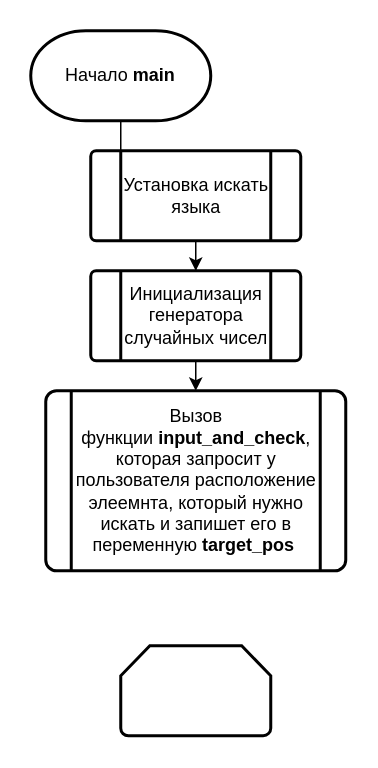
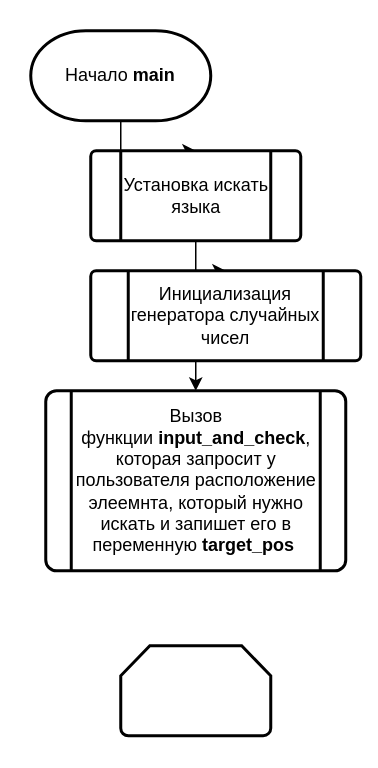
- <mxCell id="2" style="edgeStyle=orthogonalEdgeStyle;rounded=0;orthogonalLoop=1;jettySize=auto;html=1;exitX=0.5;exitY=1;exitDx=0;exitDy=0;exitPerimeter=0;entryX=0.5;entryY=0;entryDx=0;entryDy=0;endArrow=none;" edge="1" parent="1" source="3" target="5"><mxGeometry relative="1" as="geometry" /></mxCell>
+ <mxCell id="2" style="edgeStyle=orthogonalEdgeStyle;rounded=0;orthogonalLoop=1;jettySize=auto;html=1;exitX=0.5;exitY=1;exitDx=0;exitDy=0;exitPerimeter=0;entryX=0.5;entryY=0;entryDx=0;entryDy=0;" edge="1" parent="1" source="3" target="5"><mxGeometry relative="1" as="geometry" /></mxCell>
- <mxCell id="7" value="Инициализация генератора случайных чисел" style="verticalLabelPosition=middle;verticalAlign=middle;html=1;shape=process;whiteSpace=wrap;rounded=1;size=0.14;arcSize=6;strokeWidth=2;labelPosition=center;align=center;" vertex="1" parent="1"><mxGeometry x="60" y="180" width="140" height="60" as="geometry" /></mxCell>
+ <mxCell id="7" value="Инициализация генератора случайных чисел" style="verticalLabelPosition=middle;verticalAlign=middle;html=1;shape=process;whiteSpace=wrap;rounded=1;size=0.14;arcSize=6;strokeWidth=2;labelPosition=center;align=center;" vertex="1" parent="1"><mxGeometry x="60" y="180" width="180" height="60" as="geometry" /></mxCell>
